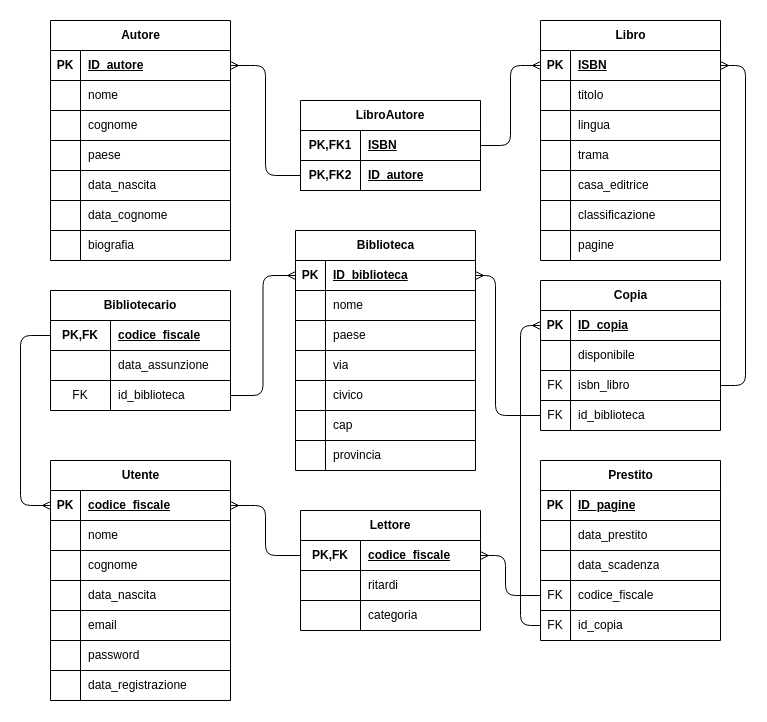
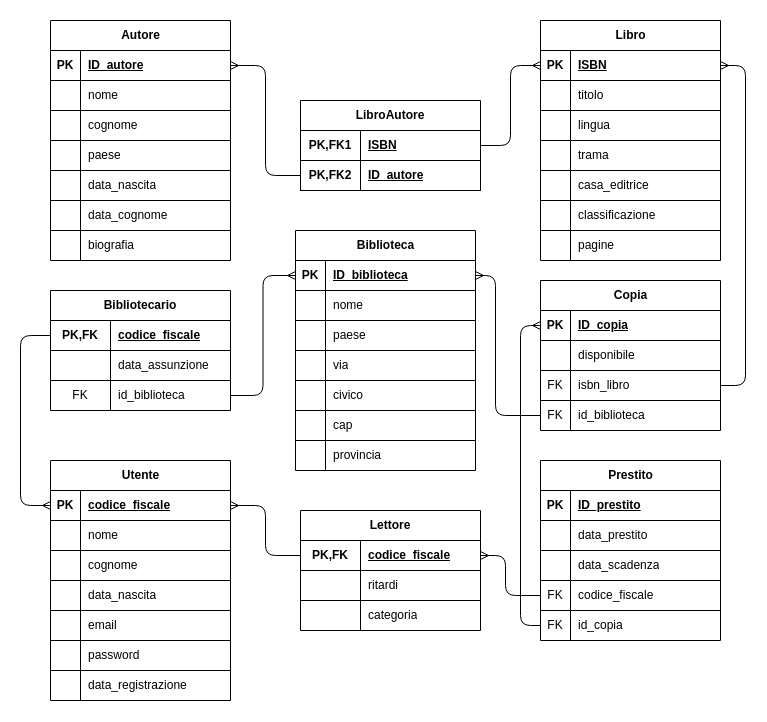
- <mxCell id="94" value="ID_pagine" style="shape=partialRectangle;connectable=0;fillColor=none;top=0;left=0;bottom=0;right=0;align=left;spacingLeft=6;fontStyle=5;overflow=hidden;whiteSpace=wrap;html=1;" parent="92" vertex="1"><mxGeometry x="30" width="150" height="30" as="geometry"><mxRectangle width="150" height="30" as="alternateBounds" /></mxGeometry></mxCell>
+ <mxCell id="94" value="ID_prestito" style="shape=partialRectangle;connectable=0;fillColor=none;top=0;left=0;bottom=0;right=0;align=left;spacingLeft=6;fontStyle=5;overflow=hidden;whiteSpace=wrap;html=1;" parent="92" vertex="1"><mxGeometry x="30" width="150" height="30" as="geometry"><mxRectangle width="150" height="30" as="alternateBounds" /></mxGeometry></mxCell>
